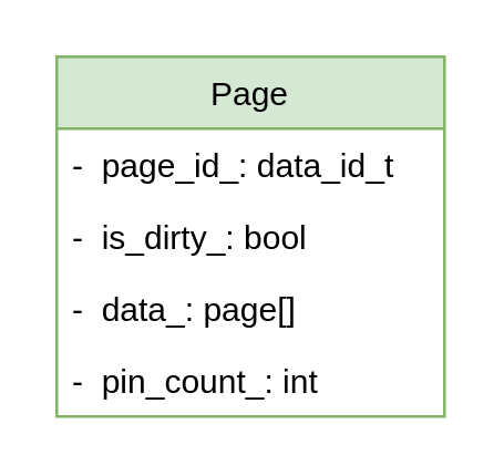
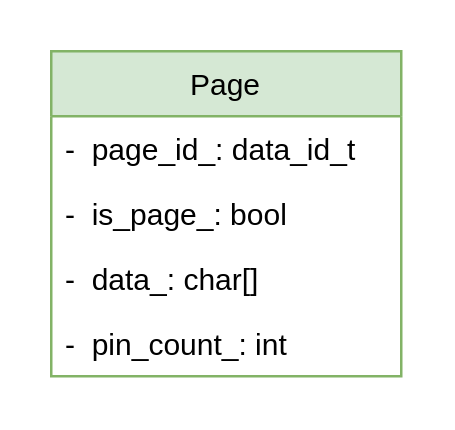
- <mxCell id="4" value="-  is_dirty_: bool" style="text;strokeColor=none;fillColor=none;align=left;verticalAlign=top;spacingLeft=4;spacingRight=4;overflow=hidden;rotatable=0;points=[[0,0.5],[1,0.5]];portConstraint=eastwest;" vertex="1" parent="2"><mxGeometry y="52" width="140" height="26" as="geometry" /></mxCell>
+ <mxCell id="4" value="-  is_page_: bool" style="text;strokeColor=none;fillColor=none;align=left;verticalAlign=top;spacingLeft=4;spacingRight=4;overflow=hidden;rotatable=0;points=[[0,0.5],[1,0.5]];portConstraint=eastwest;" vertex="1" parent="2"><mxGeometry y="52" width="140" height="26" as="geometry" /></mxCell>
- <mxCell id="5" value="-  data_: page[]" style="text;strokeColor=none;fillColor=none;align=left;verticalAlign=top;spacingLeft=4;spacingRight=4;overflow=hidden;rotatable=0;points=[[0,0.5],[1,0.5]];portConstraint=eastwest;" vertex="1" parent="2"><mxGeometry y="78" width="140" height="26" as="geometry" /></mxCell>
+ <mxCell id="5" value="-  data_: char[]" style="text;strokeColor=none;fillColor=none;align=left;verticalAlign=top;spacingLeft=4;spacingRight=4;overflow=hidden;rotatable=0;points=[[0,0.5],[1,0.5]];portConstraint=eastwest;" vertex="1" parent="2"><mxGeometry y="78" width="140" height="26" as="geometry" /></mxCell>
